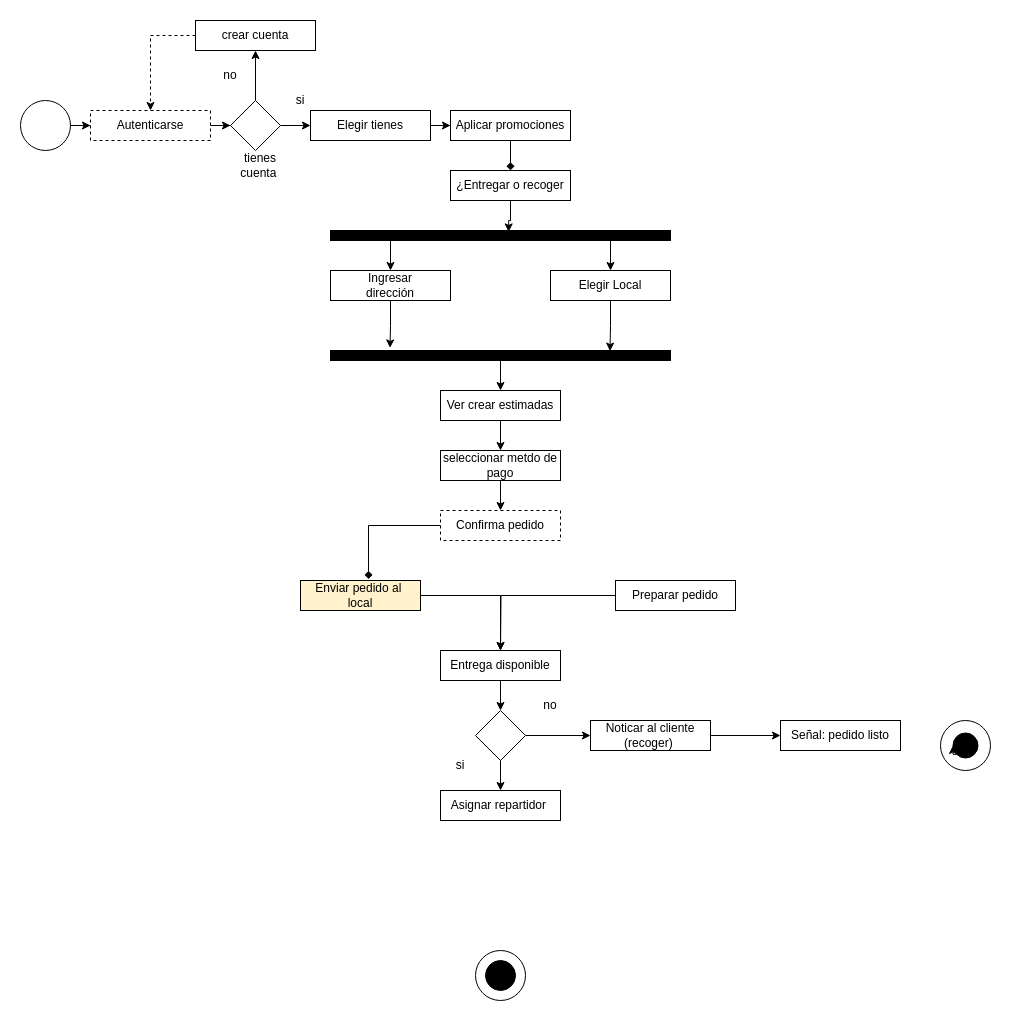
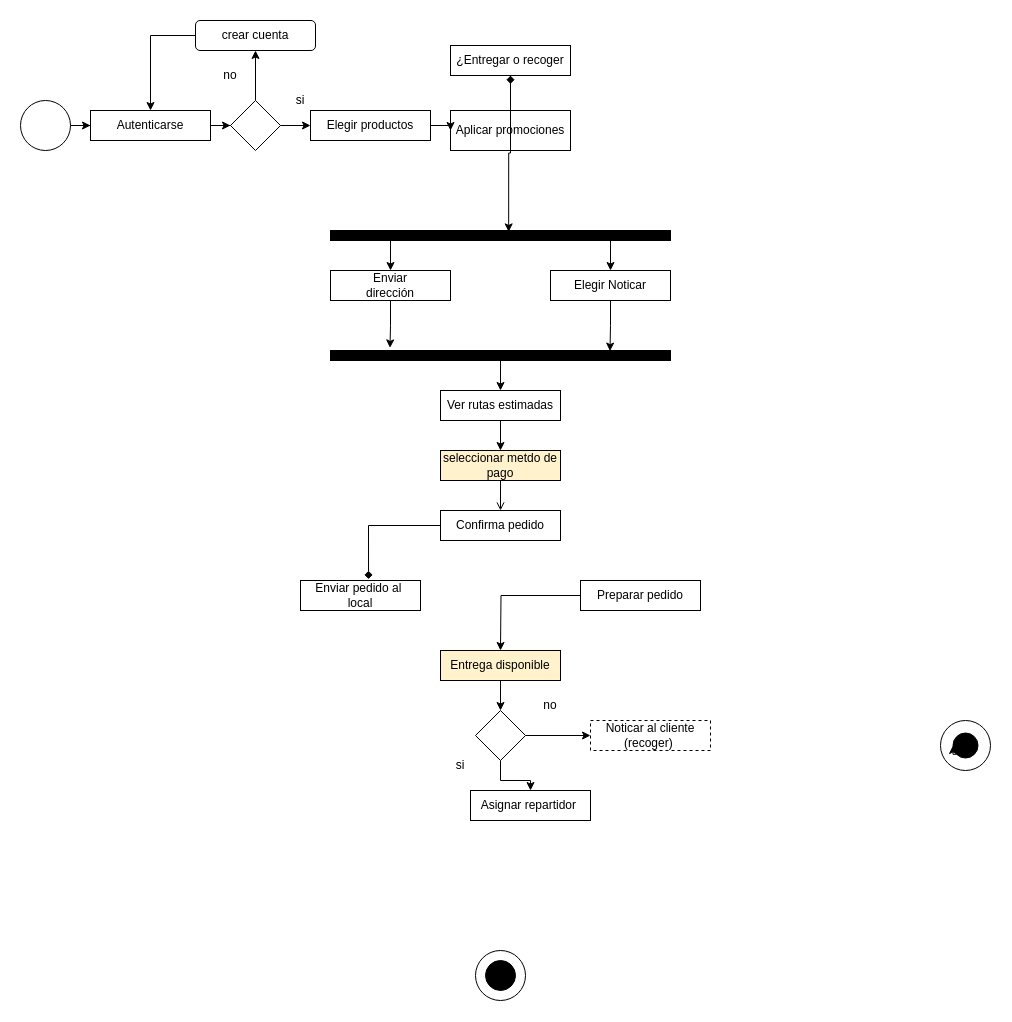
- <mxCell id="34" value="crear cuenta" style="rounded=0;whiteSpace=wrap;html=1;" vertex="1" parent="1"><mxGeometry x="195" y="20" width="120" height="30" as="geometry" /></mxCell>
+ <mxCell id="34" value="crear cuenta" style="whiteSpace=wrap;html=1;rounded=1;" vertex="1" parent="1"><mxGeometry x="195" y="20" width="120" height="30" as="geometry" /></mxCell>
- <mxCell id="33" style="edgeStyle=orthogonalEdgeStyle;rounded=0;orthogonalLoop=1;jettySize=auto;html=1;entryX=0.5;entryY=0;entryDx=0;entryDy=0;dashed=1;" edge="1" parent="1" source="34" target="6"><mxGeometry relative="1" as="geometry"><Array as="points"><mxPoint x="150" y="35" /></Array></mxGeometry></mxCell>
+ <mxCell id="33" style="edgeStyle=orthogonalEdgeStyle;rounded=0;orthogonalLoop=1;jettySize=auto;html=1;entryX=0.5;entryY=0;entryDx=0;entryDy=0;" edge="1" parent="1" source="34" target="6"><mxGeometry relative="1" as="geometry"><Array as="points"><mxPoint x="150" y="35" /></Array></mxGeometry></mxCell>
- <mxCell id="6" value="Autenticarse" style="rounded=0;whiteSpace=wrap;html=1;dashed=1;" vertex="1" parent="1"><mxGeometry x="90" y="110" width="120" height="30" as="geometry" /></mxCell>
+ <mxCell id="6" value="Autenticarse" style="rounded=0;whiteSpace=wrap;html=1;" vertex="1" parent="1"><mxGeometry x="90" y="110" width="120" height="30" as="geometry" /></mxCell>
- <mxCell id="20" value="Elegir tienes" style="rounded=0;whiteSpace=wrap;html=1;" vertex="1" parent="1"><mxGeometry x="310" y="110" width="120" height="30" as="geometry" /></mxCell>
+ <mxCell id="20" value="Elegir productos" style="rounded=0;whiteSpace=wrap;html=1;" vertex="1" parent="1"><mxGeometry x="310" y="110" width="120" height="30" as="geometry" /></mxCell>
- <mxCell id="18" value="Aplicar promociones" style="rounded=0;whiteSpace=wrap;html=1;" vertex="1" parent="1"><mxGeometry x="450" y="110" width="120" height="30" as="geometry" /></mxCell>
+ <mxCell id="18" value="Aplicar promociones" style="rounded=0;whiteSpace=wrap;html=1;" vertex="1" parent="1"><mxGeometry x="450" y="110" width="120" height="40" as="geometry" /></mxCell>
- <mxCell id="50" value="tienes cuenta&amp;nbsp;" style="text;html=1;align=center;verticalAlign=middle;whiteSpace=wrap;rounded=0;" vertex="1" parent="1"><mxGeometry x="230" y="150" width="60" height="30" as="geometry" /></mxCell>
- <mxCell id="43" value="¿Entregar o recoger" style="rounded=0;whiteSpace=wrap;html=1;" vertex="1" parent="1"><mxGeometry x="450" y="170" width="120" height="30" as="geometry" /></mxCell>
+ <mxCell id="43" value="¿Entregar o recoger" style="rounded=0;whiteSpace=wrap;html=1;" vertex="1" parent="1"><mxGeometry x="450" y="45" width="120" height="30" as="geometry" /></mxCell>
- <mxCell id="16" value="Ingresar&lt;div&gt;dirección&lt;/div&gt;" style="rounded=0;whiteSpace=wrap;html=1;" vertex="1" parent="1"><mxGeometry x="330" y="270" width="120" height="30" as="geometry" /></mxCell>
+ <mxCell id="16" value="Enviar&lt;div&gt;dirección&lt;/div&gt;" style="rounded=0;whiteSpace=wrap;html=1;" vertex="1" parent="1"><mxGeometry x="330" y="270" width="120" height="30" as="geometry" /></mxCell>
- <mxCell id="15" value="Elegir Local" style="rounded=0;whiteSpace=wrap;html=1;" vertex="1" parent="1"><mxGeometry x="550" y="270" width="120" height="30" as="geometry" /></mxCell>
+ <mxCell id="15" value="Elegir Noticar" style="rounded=0;whiteSpace=wrap;html=1;" vertex="1" parent="1"><mxGeometry x="550" y="270" width="120" height="30" as="geometry" /></mxCell>
- <mxCell id="14" value="Ver crear estimadas" style="rounded=0;whiteSpace=wrap;html=1;" vertex="1" parent="1"><mxGeometry x="440" y="390" width="120" height="30" as="geometry" /></mxCell>
+ <mxCell id="14" value="Ver rutas estimadas" style="rounded=0;whiteSpace=wrap;html=1;" vertex="1" parent="1"><mxGeometry x="440" y="390" width="120" height="30" as="geometry" /></mxCell>
- <mxCell id="12" value="seleccionar metdo de pago" style="rounded=0;whiteSpace=wrap;html=1;" vertex="1" parent="1"><mxGeometry x="440" y="450" width="120" height="30" as="geometry" /></mxCell>
+ <mxCell id="12" value="seleccionar metdo de pago" style="rounded=0;whiteSpace=wrap;html=1;fillColor=#fff2cc;" vertex="1" parent="1"><mxGeometry x="440" y="450" width="120" height="30" as="geometry" /></mxCell>
- <mxCell id="11" value="" style="edgeStyle=orthogonalEdgeStyle;rounded=0;orthogonalLoop=1;jettySize=auto;html=1;" edge="1" parent="1" source="12" target="44"><mxGeometry relative="1" as="geometry" /></mxCell>
+ <mxCell id="11" value="" style="edgeStyle=orthogonalEdgeStyle;rounded=0;orthogonalLoop=1;jettySize=auto;html=1;endArrow=open;" edge="1" parent="1" source="12" target="44"><mxGeometry relative="1" as="geometry" /></mxCell>
- <mxCell id="44" value="Confirma pedido" style="rounded=0;whiteSpace=wrap;html=1;dashed=1;" vertex="1" parent="1"><mxGeometry x="440" y="510" width="120" height="30" as="geometry" /></mxCell>
+ <mxCell id="44" value="Confirma pedido" style="rounded=0;whiteSpace=wrap;html=1;" vertex="1" parent="1"><mxGeometry x="440" y="510" width="120" height="30" as="geometry" /></mxCell>
- <mxCell id="10" value="Enviar pedido al&amp;nbsp;&lt;div&gt;local&lt;/div&gt;" style="rounded=0;whiteSpace=wrap;html=1;fillColor=#fff2cc;" vertex="1" parent="1"><mxGeometry x="300" y="580" width="120" height="30" as="geometry" /></mxCell>
+ <mxCell id="10" value="Enviar pedido al&amp;nbsp;&lt;div&gt;local&lt;/div&gt;" style="rounded=0;whiteSpace=wrap;html=1;" vertex="1" parent="1"><mxGeometry x="300" y="580" width="120" height="30" as="geometry" /></mxCell>
- <mxCell id="9" style="edgeStyle=orthogonalEdgeStyle;rounded=0;orthogonalLoop=1;jettySize=auto;html=1;entryX=0.5;entryY=0;entryDx=0;entryDy=0;" edge="1" parent="1" source="10" target="26"><mxGeometry relative="1" as="geometry" /></mxCell>
- <mxCell id="8" value="Preparar pedido" style="rounded=0;whiteSpace=wrap;html=1;" vertex="1" parent="1"><mxGeometry x="615" y="580" width="120" height="30" as="geometry" /></mxCell>
+ <mxCell id="8" value="Preparar pedido" style="rounded=0;whiteSpace=wrap;html=1;" vertex="1" parent="1"><mxGeometry x="580" y="580" width="120" height="30" as="geometry" /></mxCell>
- <mxCell id="26" value="Entrega disponible" style="rounded=0;whiteSpace=wrap;html=1;" vertex="1" parent="1"><mxGeometry x="440" y="650" width="120" height="30" as="geometry" /></mxCell>
+ <mxCell id="26" value="Entrega disponible" style="rounded=0;whiteSpace=wrap;html=1;fillColor=#fff2cc;" vertex="1" parent="1"><mxGeometry x="440" y="650" width="120" height="30" as="geometry" /></mxCell>
- <mxCell id="24" value="Noticar al cliente&lt;div&gt;(recoger)&amp;nbsp;&lt;/div&gt;" style="rounded=0;whiteSpace=wrap;html=1;" vertex="1" parent="1"><mxGeometry x="590" y="720" width="120" height="30" as="geometry" /></mxCell>
+ <mxCell id="24" value="Noticar al cliente&lt;div&gt;(recoger)&amp;nbsp;&lt;/div&gt;" style="rounded=0;whiteSpace=wrap;html=1;dashed=1;" vertex="1" parent="1"><mxGeometry x="590" y="720" width="120" height="30" as="geometry" /></mxCell>
- <mxCell id="23" style="edgeStyle=orthogonalEdgeStyle;rounded=0;orthogonalLoop=1;jettySize=auto;html=1;entryX=0;entryY=0.5;entryDx=0;entryDy=0;" edge="1" parent="1" source="24" target="21"><mxGeometry relative="1" as="geometry" /></mxCell>
- <mxCell id="21" value="Señal: pedido listo" style="rounded=0;whiteSpace=wrap;html=1;" vertex="1" parent="1"><mxGeometry x="780" y="720" width="120" height="30" as="geometry" /></mxCell>
- <mxCell id="22" value="Asignar repartidor&amp;nbsp;" style="rounded=0;whiteSpace=wrap;html=1;" vertex="1" parent="1"><mxGeometry x="440" y="790" width="120" height="30" as="geometry" /></mxCell>
+ <mxCell id="22" value="Asignar repartidor&amp;nbsp;" style="rounded=0;whiteSpace=wrap;html=1;" vertex="1" parent="1"><mxGeometry x="470" y="790" width="120" height="30" as="geometry" /></mxCell>
